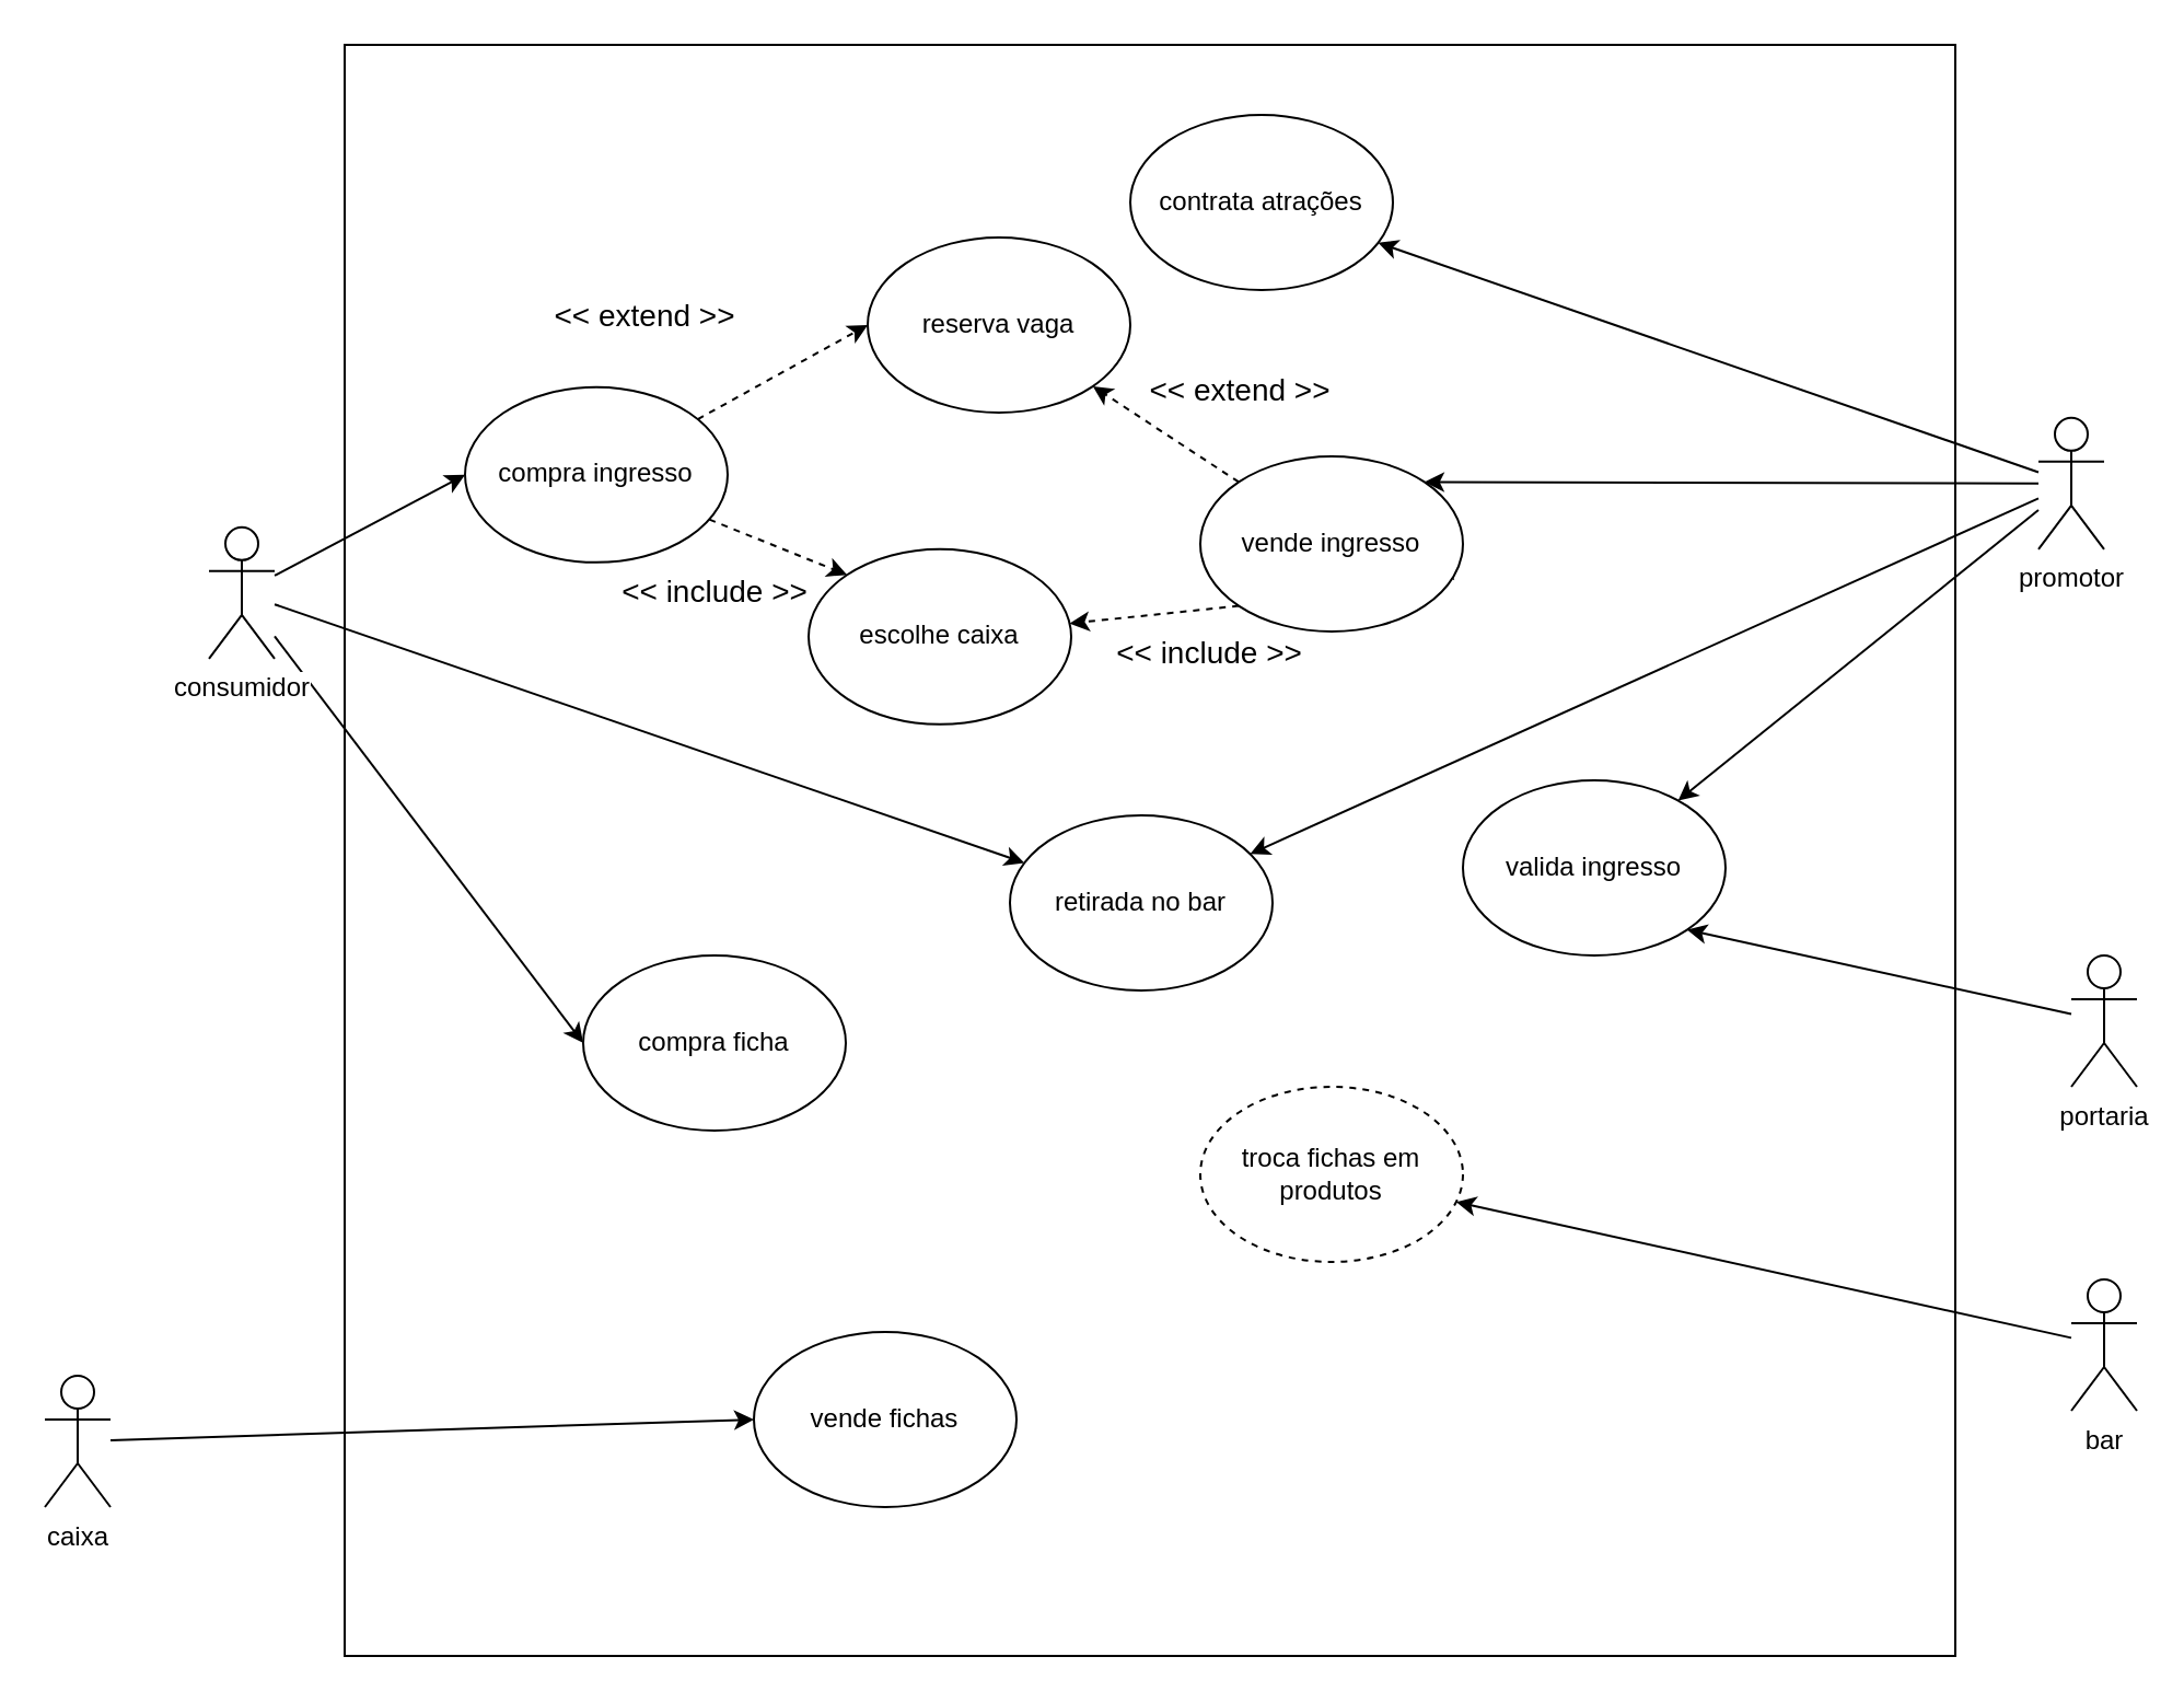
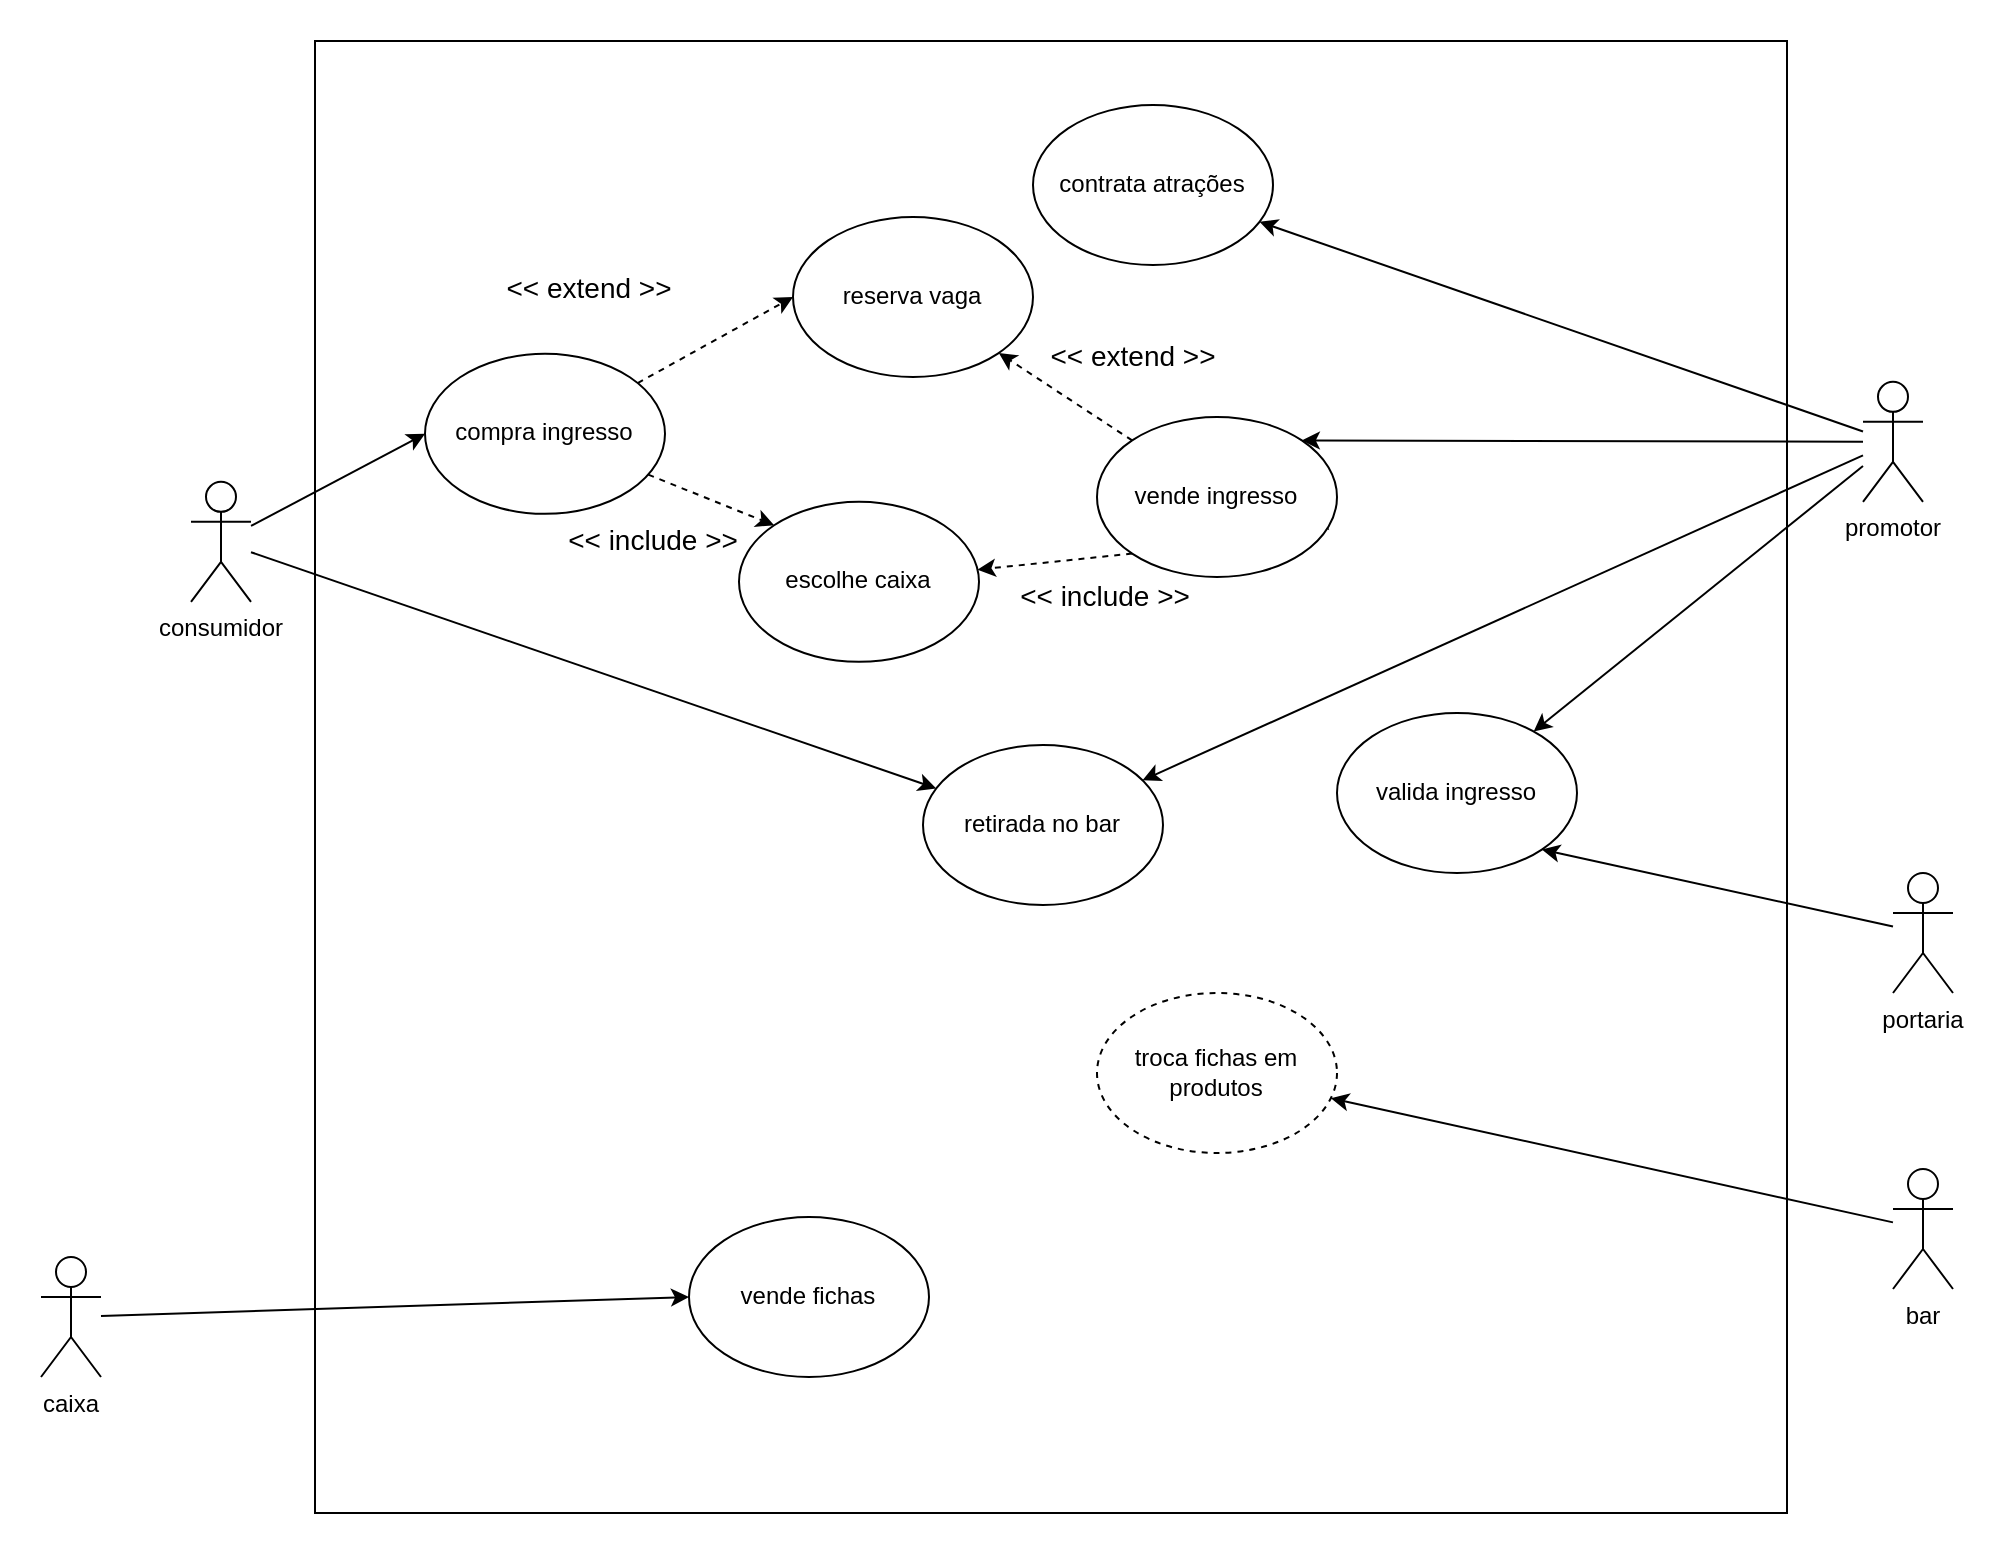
- <mxCell id="16" value="" style="edgeStyle=none;rounded=0;orthogonalLoop=1;jettySize=auto;html=1;entryX=0;entryY=0.5;entryDx=0;entryDy=0;" parent="1" source="17" target="33" edge="1"><mxGeometry relative="1" as="geometry"><mxPoint x="146" y="466" as="targetPoint" /></mxGeometry></mxCell>
- <mxCell id="33" value="compra ficha" style="ellipse;whiteSpace=wrap;html=1;" parent="1" vertex="1"><mxGeometry x="266" y="436" width="120" height="80" as="geometry" /></mxCell>
